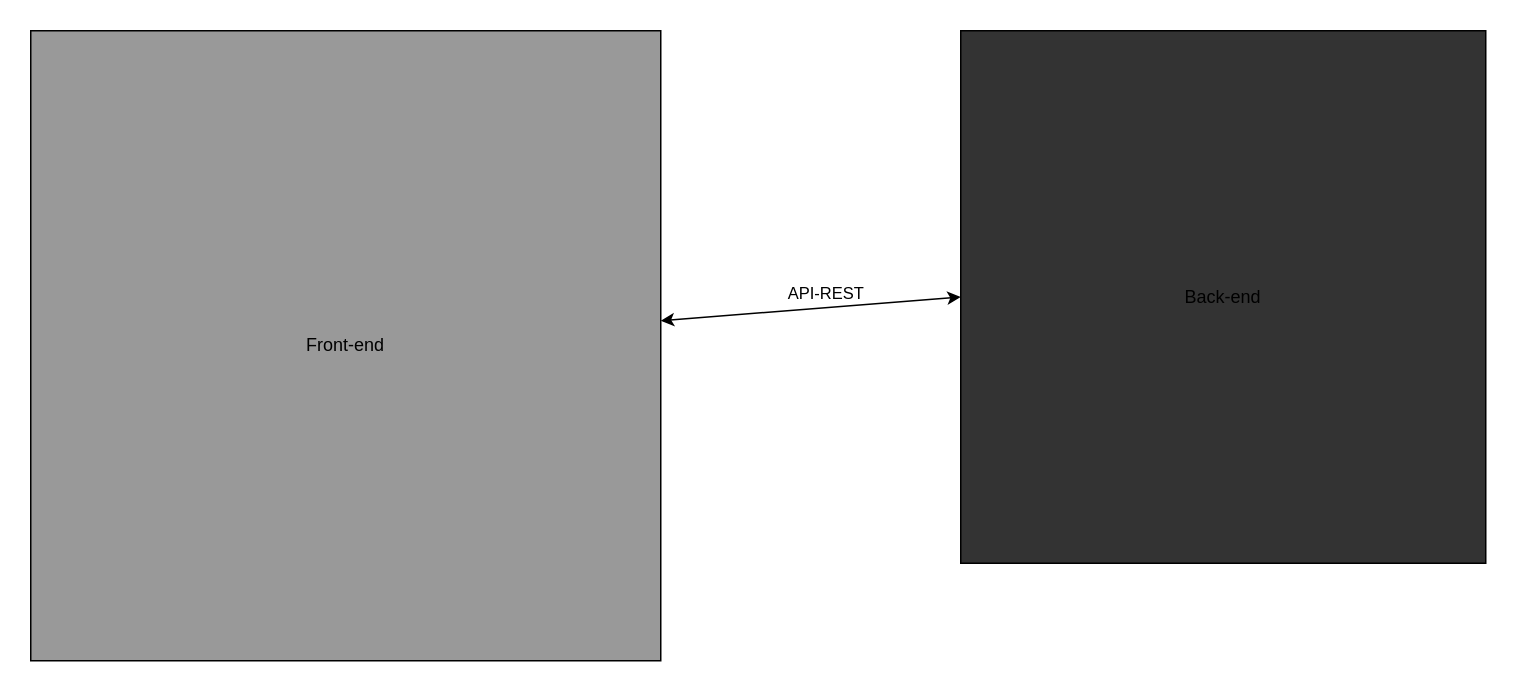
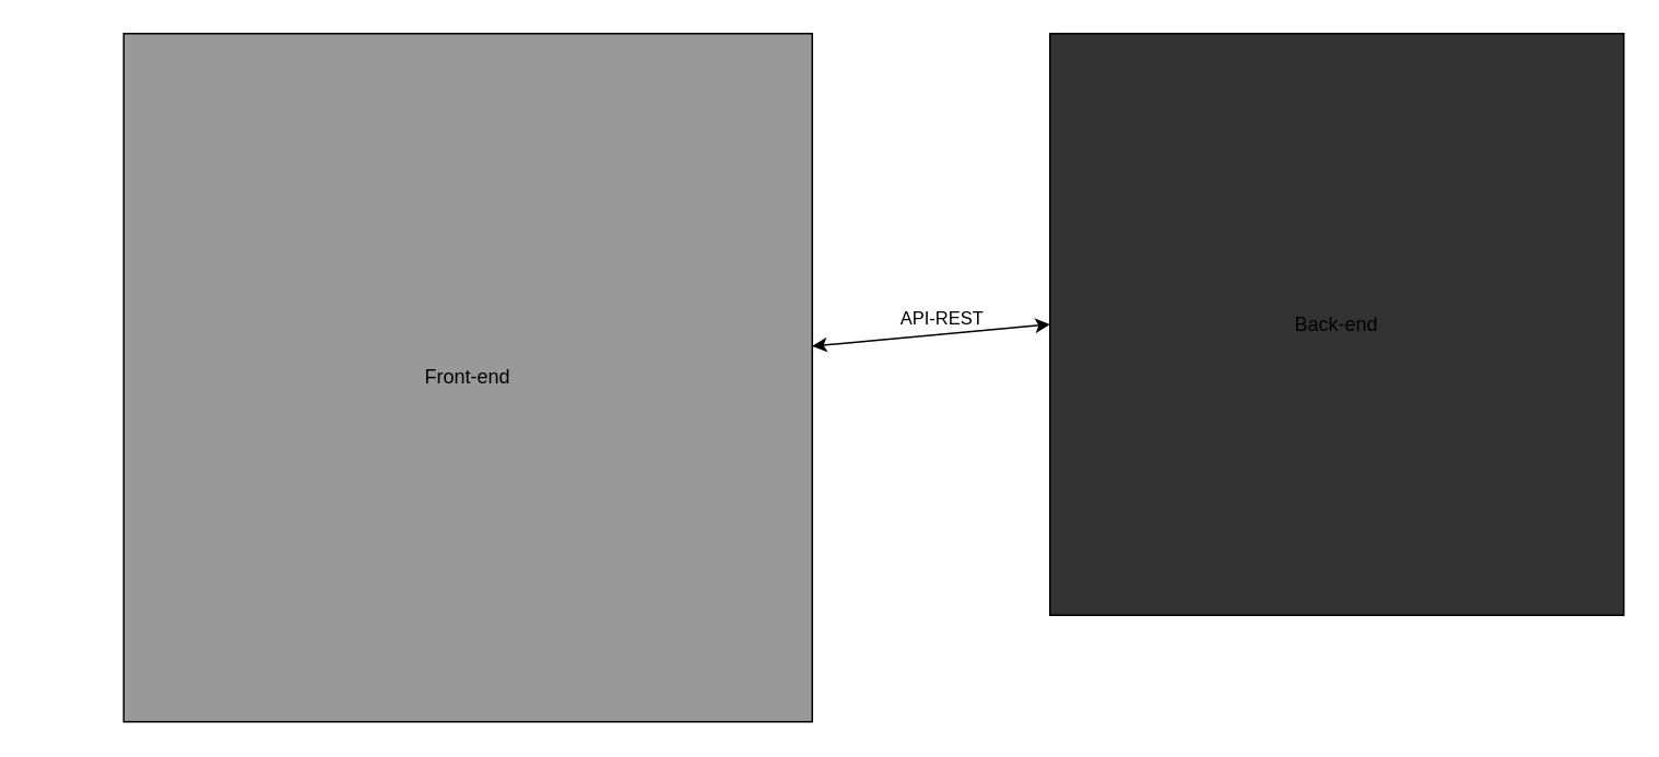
- <mxCell id="4" value="Front-end" style="whiteSpace=wrap;html=1;aspect=fixed;fillColor=#999999;" vertex="1" parent="1"><mxGeometry x="20" y="20" width="420" height="420" as="geometry" /></mxCell>
+ <mxCell id="4" value="Front-end" style="whiteSpace=wrap;html=1;aspect=fixed;fillColor=#999999;" vertex="1" parent="1"><mxGeometry x="75" y="20" width="420" height="420" as="geometry" /></mxCell>
